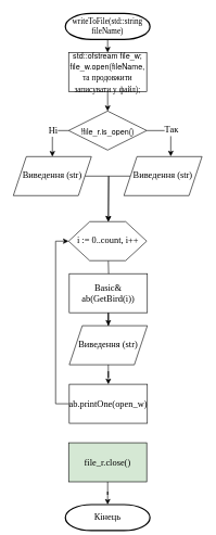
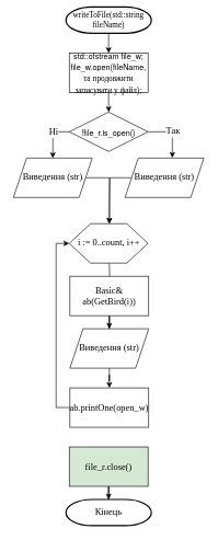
- <mxCell id="3" value="&lt;p style=&quot;margin: 0px ; font-stretch: normal ; line-height: normal&quot;&gt;&lt;font face=&quot;Times New Roman&quot; style=&quot;font-size: 12px&quot;&gt;writeToFile(std::string fileName)&lt;/font&gt;&lt;/p&gt;" style="strokeWidth=2;html=1;shape=mxgraph.flowchart.terminator;whiteSpace=wrap;" vertex="1" parent="1"><mxGeometry x="100" y="20" width="130" height="40" as="geometry" /></mxCell>
+ <mxCell id="3" value="&lt;p style=&quot;margin: 0px ; font-stretch: normal ; line-height: normal&quot;&gt;&lt;font face=&quot;Times New Roman&quot; style=&quot;font-size: 12px&quot;&gt;writeToFile(std::string fileName)&lt;/font&gt;&lt;/p&gt;" style="strokeWidth=2;html=1;shape=mxgraph.flowchart.terminator;whiteSpace=wrap;" vertex="1" parent="1"><mxGeometry x="100" y="10" width="130" height="40" as="geometry" /></mxCell>
- <mxCell id="4" value="&lt;font face=&quot;Times New Roman&quot;&gt;&lt;span style=&quot;font-size: 14px&quot;&gt;Кінець&lt;br&gt;&lt;/span&gt;&lt;/font&gt;" style="strokeWidth=2;html=1;shape=mxgraph.flowchart.terminator;whiteSpace=wrap;" vertex="1" parent="1"><mxGeometry x="100" y="775" width="130" height="40" as="geometry" /></mxCell>
+ <mxCell id="4" value="&lt;font face=&quot;Times New Roman&quot;&gt;&lt;span style=&quot;font-size: 14px&quot;&gt;Кінець&lt;br&gt;&lt;/span&gt;&lt;/font&gt;" style="strokeWidth=2;html=1;shape=mxgraph.flowchart.terminator;whiteSpace=wrap;" vertex="1" parent="1"><mxGeometry x="100" y="760" width="130" height="40" as="geometry" /></mxCell>
